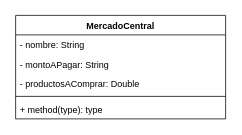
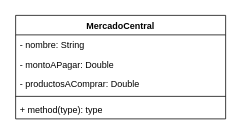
- <mxCell id="4" value="- montoAPagar: String" style="text;strokeColor=none;fillColor=none;align=left;verticalAlign=top;spacingLeft=4;spacingRight=4;overflow=hidden;rotatable=0;points=[[0,0.5],[1,0.5]];portConstraint=eastwest;whiteSpace=wrap;html=1;" vertex="1" parent="2"><mxGeometry y="52" width="280" height="26" as="geometry" /></mxCell>
+ <mxCell id="4" value="- montoAPagar: Double" style="text;strokeColor=none;fillColor=none;align=left;verticalAlign=top;spacingLeft=4;spacingRight=4;overflow=hidden;rotatable=0;points=[[0,0.5],[1,0.5]];portConstraint=eastwest;whiteSpace=wrap;html=1;" vertex="1" parent="2"><mxGeometry y="52" width="280" height="26" as="geometry" /></mxCell>
